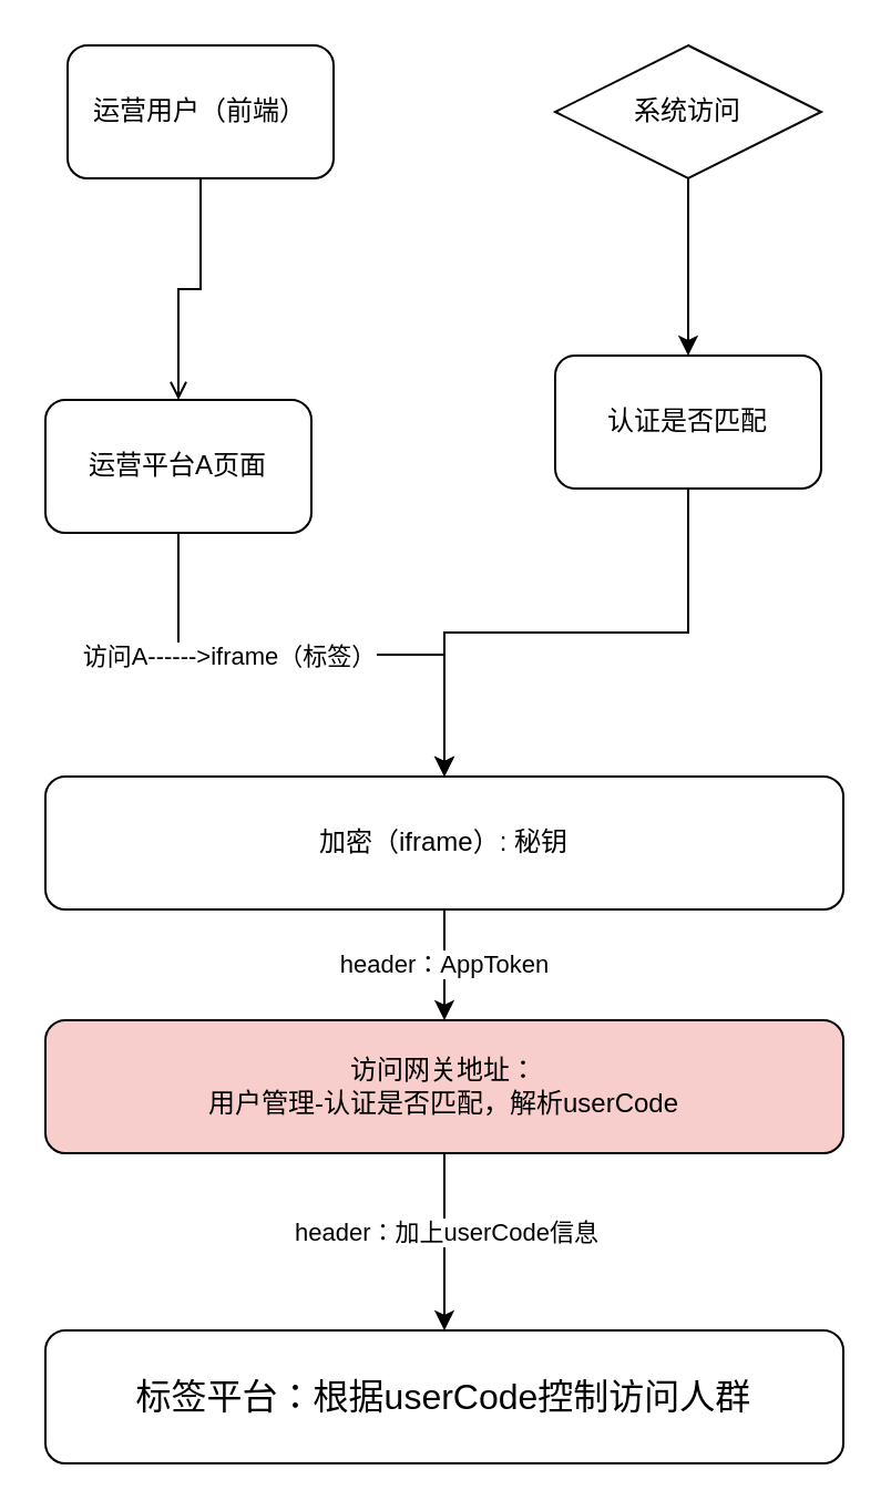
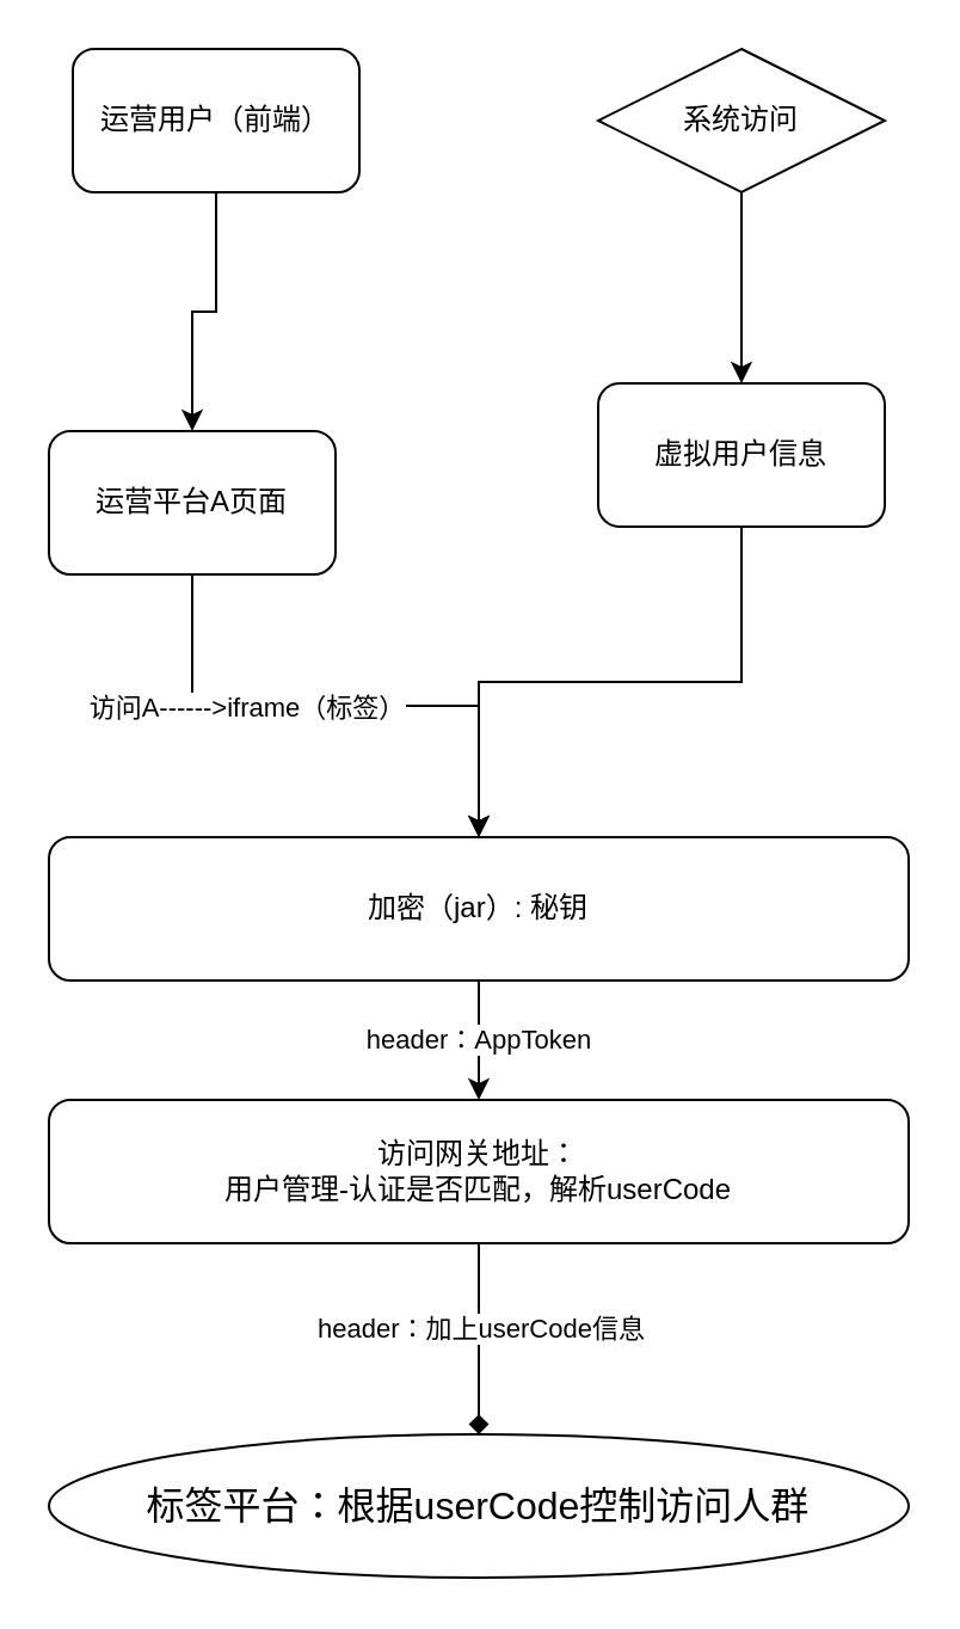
- <mxCell id="2" style="edgeStyle=orthogonalEdgeStyle;rounded=0;orthogonalLoop=1;jettySize=auto;html=1;entryX=0.5;entryY=0;entryDx=0;entryDy=0;endArrow=open;" edge="1" parent="1" source="3" target="6"><mxGeometry relative="1" as="geometry" /></mxCell>
+ <mxCell id="2" style="edgeStyle=orthogonalEdgeStyle;rounded=0;orthogonalLoop=1;jettySize=auto;html=1;entryX=0.5;entryY=0;entryDx=0;entryDy=0;" edge="1" parent="1" source="3" target="6"><mxGeometry relative="1" as="geometry" /></mxCell>
- <mxCell id="16" value="认证是否匹配" style="rounded=1;whiteSpace=wrap;html=1;strokeWidth=1;" vertex="1" parent="1"><mxGeometry x="250" y="160" width="120" height="60" as="geometry" /></mxCell>
+ <mxCell id="16" value="虚拟用户信息" style="rounded=1;whiteSpace=wrap;html=1;strokeWidth=1;" vertex="1" parent="1"><mxGeometry x="250" y="160" width="120" height="60" as="geometry" /></mxCell>
- <mxCell id="8" value="加密（iframe）: 秘钥" style="rounded=1;whiteSpace=wrap;html=1;strokeWidth=1;" vertex="1" parent="1"><mxGeometry x="20" y="350" width="360" height="60" as="geometry" /></mxCell>
+ <mxCell id="8" value="加密（jar）: 秘钥" style="rounded=1;whiteSpace=wrap;html=1;strokeWidth=1;" vertex="1" parent="1"><mxGeometry x="20" y="350" width="360" height="60" as="geometry" /></mxCell>
- <mxCell id="11" value="访问网关地址：&lt;br&gt;用户管理-认证是否匹配，解析userCode" style="rounded=1;whiteSpace=wrap;html=1;strokeWidth=1;fillColor=#f8cecc;" vertex="1" parent="1"><mxGeometry x="20" y="460" width="360" height="60" as="geometry" /></mxCell>
+ <mxCell id="11" value="访问网关地址：&lt;br&gt;用户管理-认证是否匹配，解析userCode" style="rounded=1;whiteSpace=wrap;html=1;strokeWidth=1;" vertex="1" parent="1"><mxGeometry x="20" y="460" width="360" height="60" as="geometry" /></mxCell>
- <mxCell id="9" style="edgeStyle=orthogonalEdgeStyle;rounded=0;orthogonalLoop=1;jettySize=auto;html=1;" edge="1" parent="1" source="11" target="12"><mxGeometry relative="1" as="geometry" /></mxCell>
+ <mxCell id="9" style="edgeStyle=orthogonalEdgeStyle;rounded=0;orthogonalLoop=1;jettySize=auto;html=1;endArrow=diamond;" edge="1" parent="1" source="11" target="12"><mxGeometry relative="1" as="geometry" /></mxCell>
- <mxCell id="12" value="&lt;font style=&quot;font-size: 16px&quot;&gt;标签平台：根据userCode控制访问人群&lt;/font&gt;" style="rounded=1;whiteSpace=wrap;html=1;strokeWidth=1;" vertex="1" parent="1"><mxGeometry x="20" y="600" width="360" height="60" as="geometry" /></mxCell>
+ <mxCell id="12" value="&lt;font style=&quot;font-size: 16px&quot;&gt;标签平台：根据userCode控制访问人群&lt;/font&gt;" style="ellipse;whiteSpace=wrap;html=1;strokeWidth=1;" vertex="1" parent="1"><mxGeometry x="20" y="600" width="360" height="60" as="geometry" /></mxCell>
